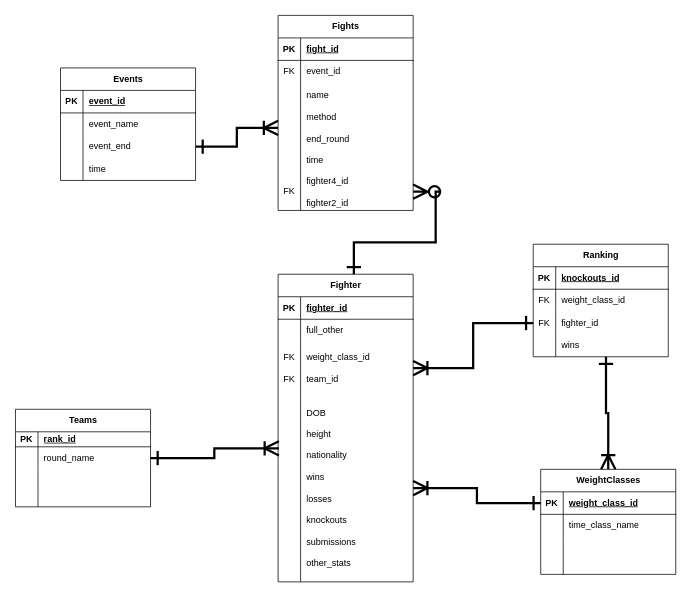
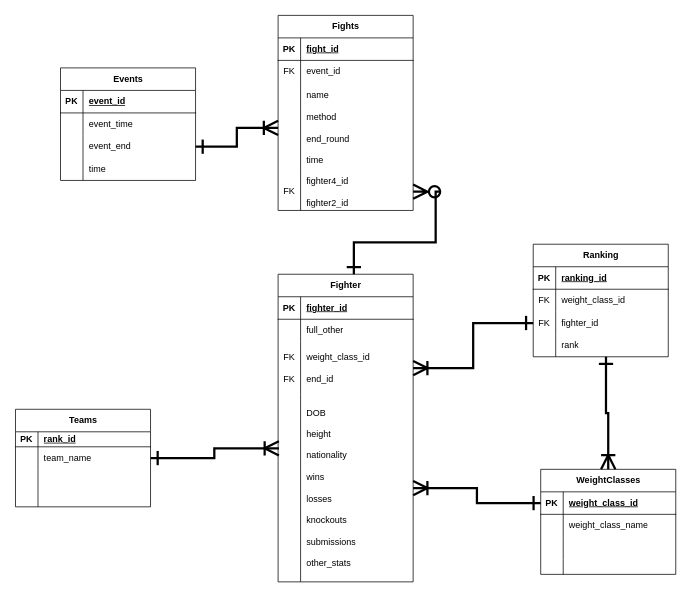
- <mxCell id="73" value="event_name" style="shape=partialRectangle;connectable=0;fillColor=none;top=0;left=0;bottom=0;right=0;align=left;spacingLeft=6;overflow=hidden;whiteSpace=wrap;html=1;" vertex="1" parent="71"><mxGeometry x="30" width="150" height="30" as="geometry"><mxRectangle width="150" height="30" as="alternateBounds" /></mxGeometry></mxCell>
+ <mxCell id="73" value="event_time" style="shape=partialRectangle;connectable=0;fillColor=none;top=0;left=0;bottom=0;right=0;align=left;spacingLeft=6;overflow=hidden;whiteSpace=wrap;html=1;" vertex="1" parent="71"><mxGeometry x="30" width="150" height="30" as="geometry"><mxRectangle width="150" height="30" as="alternateBounds" /></mxGeometry></mxCell>
- <mxCell id="44" value="knockouts_id" style="shape=partialRectangle;connectable=0;fillColor=none;top=0;left=0;bottom=0;right=0;align=left;spacingLeft=6;fontStyle=5;overflow=hidden;whiteSpace=wrap;html=1;" vertex="1" parent="42"><mxGeometry x="30" width="150" height="30" as="geometry"><mxRectangle width="150" height="30" as="alternateBounds" /></mxGeometry></mxCell>
+ <mxCell id="44" value="ranking_id" style="shape=partialRectangle;connectable=0;fillColor=none;top=0;left=0;bottom=0;right=0;align=left;spacingLeft=6;fontStyle=5;overflow=hidden;whiteSpace=wrap;html=1;" vertex="1" parent="42"><mxGeometry x="30" width="150" height="30" as="geometry"><mxRectangle width="150" height="30" as="alternateBounds" /></mxGeometry></mxCell>
- <mxCell id="53" value="wins" style="shape=partialRectangle;connectable=0;fillColor=none;top=0;left=0;bottom=0;right=0;align=left;spacingLeft=6;overflow=hidden;whiteSpace=wrap;html=1;" vertex="1" parent="51"><mxGeometry x="30" width="150" height="30" as="geometry"><mxRectangle width="150" height="30" as="alternateBounds" /></mxGeometry></mxCell>
+ <mxCell id="53" value="rank" style="shape=partialRectangle;connectable=0;fillColor=none;top=0;left=0;bottom=0;right=0;align=left;spacingLeft=6;overflow=hidden;whiteSpace=wrap;html=1;" vertex="1" parent="51"><mxGeometry x="30" width="150" height="30" as="geometry"><mxRectangle width="150" height="30" as="alternateBounds" /></mxGeometry></mxCell>
- <mxCell id="63" value="weight_class_id&lt;br&gt;&lt;br&gt;team_id" style="shape=partialRectangle;connectable=0;fillColor=none;top=0;left=0;bottom=0;right=0;align=left;spacingLeft=6;overflow=hidden;whiteSpace=wrap;html=1;" vertex="1" parent="61"><mxGeometry x="30" width="150" height="70" as="geometry"><mxRectangle width="150" height="70" as="alternateBounds" /></mxGeometry></mxCell>
+ <mxCell id="63" value="weight_class_id&lt;br&gt;&lt;br&gt;end_id" style="shape=partialRectangle;connectable=0;fillColor=none;top=0;left=0;bottom=0;right=0;align=left;spacingLeft=6;overflow=hidden;whiteSpace=wrap;html=1;" vertex="1" parent="61"><mxGeometry x="30" width="150" height="70" as="geometry"><mxRectangle width="150" height="70" as="alternateBounds" /></mxGeometry></mxCell>
- <mxCell id="8" value="round_name" style="shape=partialRectangle;connectable=0;fillColor=none;top=0;left=0;bottom=0;right=0;align=left;spacingLeft=6;overflow=hidden;whiteSpace=wrap;html=1;" vertex="1" parent="6"><mxGeometry x="30" width="150" height="30" as="geometry"><mxRectangle width="150" height="30" as="alternateBounds" /></mxGeometry></mxCell>
+ <mxCell id="8" value="team_name" style="shape=partialRectangle;connectable=0;fillColor=none;top=0;left=0;bottom=0;right=0;align=left;spacingLeft=6;overflow=hidden;whiteSpace=wrap;html=1;" vertex="1" parent="6"><mxGeometry x="30" width="150" height="30" as="geometry"><mxRectangle width="150" height="30" as="alternateBounds" /></mxGeometry></mxCell>
- <mxCell id="21" value="time_class_name" style="shape=partialRectangle;connectable=0;fillColor=none;top=0;left=0;bottom=0;right=0;align=left;spacingLeft=6;overflow=hidden;whiteSpace=wrap;html=1;" vertex="1" parent="19"><mxGeometry x="30" width="150" height="30" as="geometry"><mxRectangle width="150" height="30" as="alternateBounds" /></mxGeometry></mxCell>
+ <mxCell id="21" value="weight_class_name" style="shape=partialRectangle;connectable=0;fillColor=none;top=0;left=0;bottom=0;right=0;align=left;spacingLeft=6;overflow=hidden;whiteSpace=wrap;html=1;" vertex="1" parent="19"><mxGeometry x="30" width="150" height="30" as="geometry"><mxRectangle width="150" height="30" as="alternateBounds" /></mxGeometry></mxCell>
